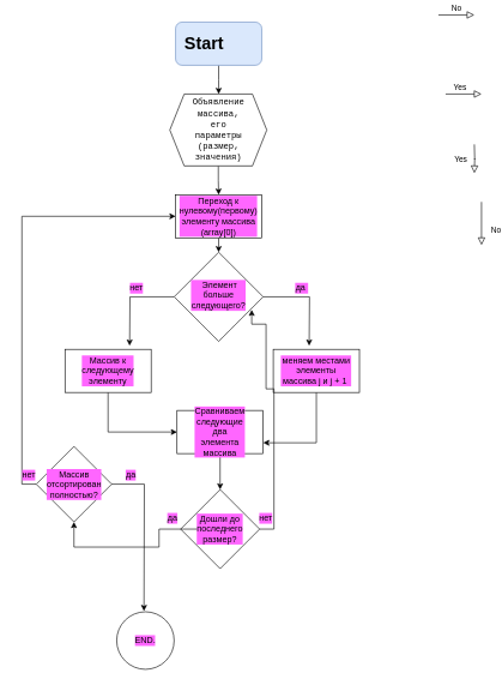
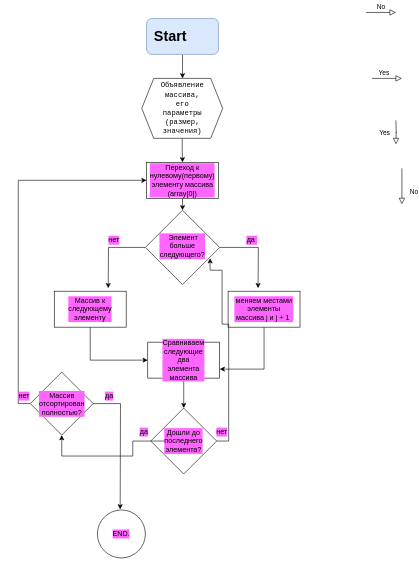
- <mxCell id="35" value="Дошли до последнего размер?" style="text;html=1;strokeColor=none;fillColor=none;align=center;verticalAlign=middle;whiteSpace=wrap;rounded=0;labelBackgroundColor=#FF66FF;fontFamily=Helvetica;" vertex="1" parent="1"><mxGeometry x="286" y="725" width="40" height="20" as="geometry" /></mxCell>
+ <mxCell id="35" value="Дошли до последнего элемента?" style="text;html=1;strokeColor=none;fillColor=none;align=center;verticalAlign=middle;whiteSpace=wrap;rounded=0;labelBackgroundColor=#FF66FF;fontFamily=Helvetica;" vertex="1" parent="1"><mxGeometry x="286" y="725" width="40" height="20" as="geometry" /></mxCell>
